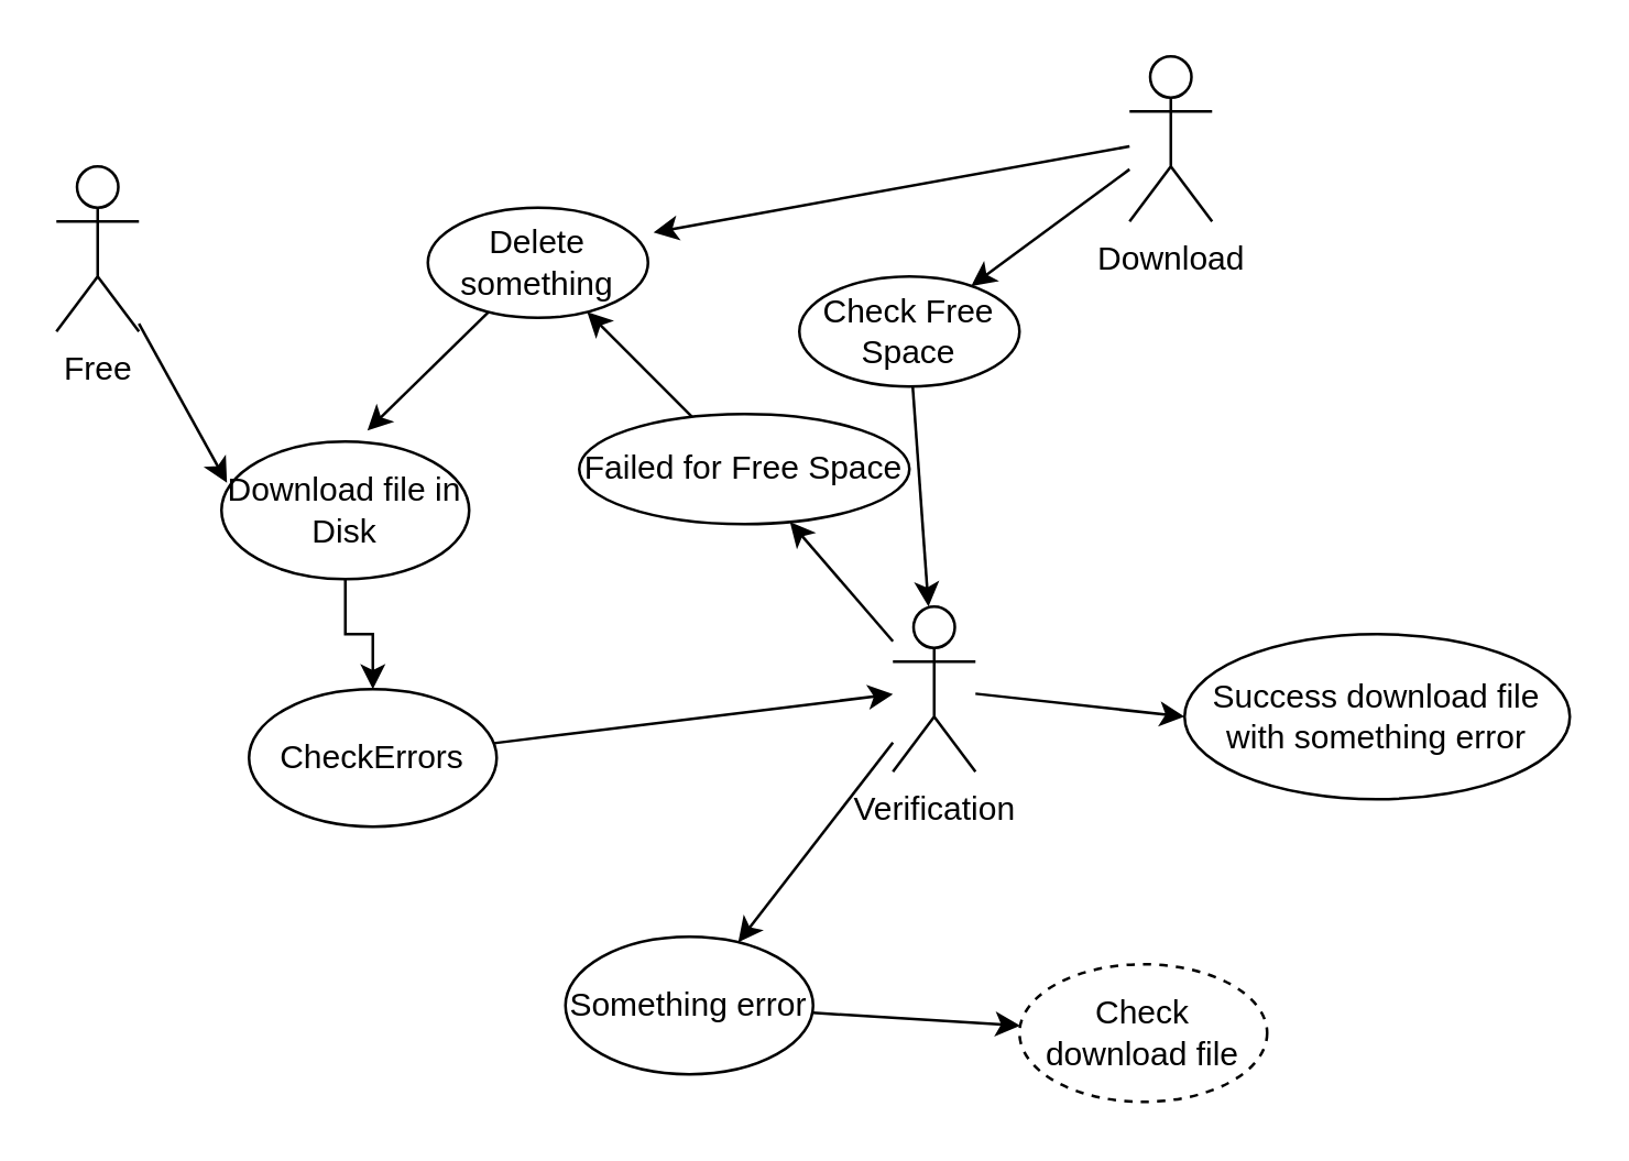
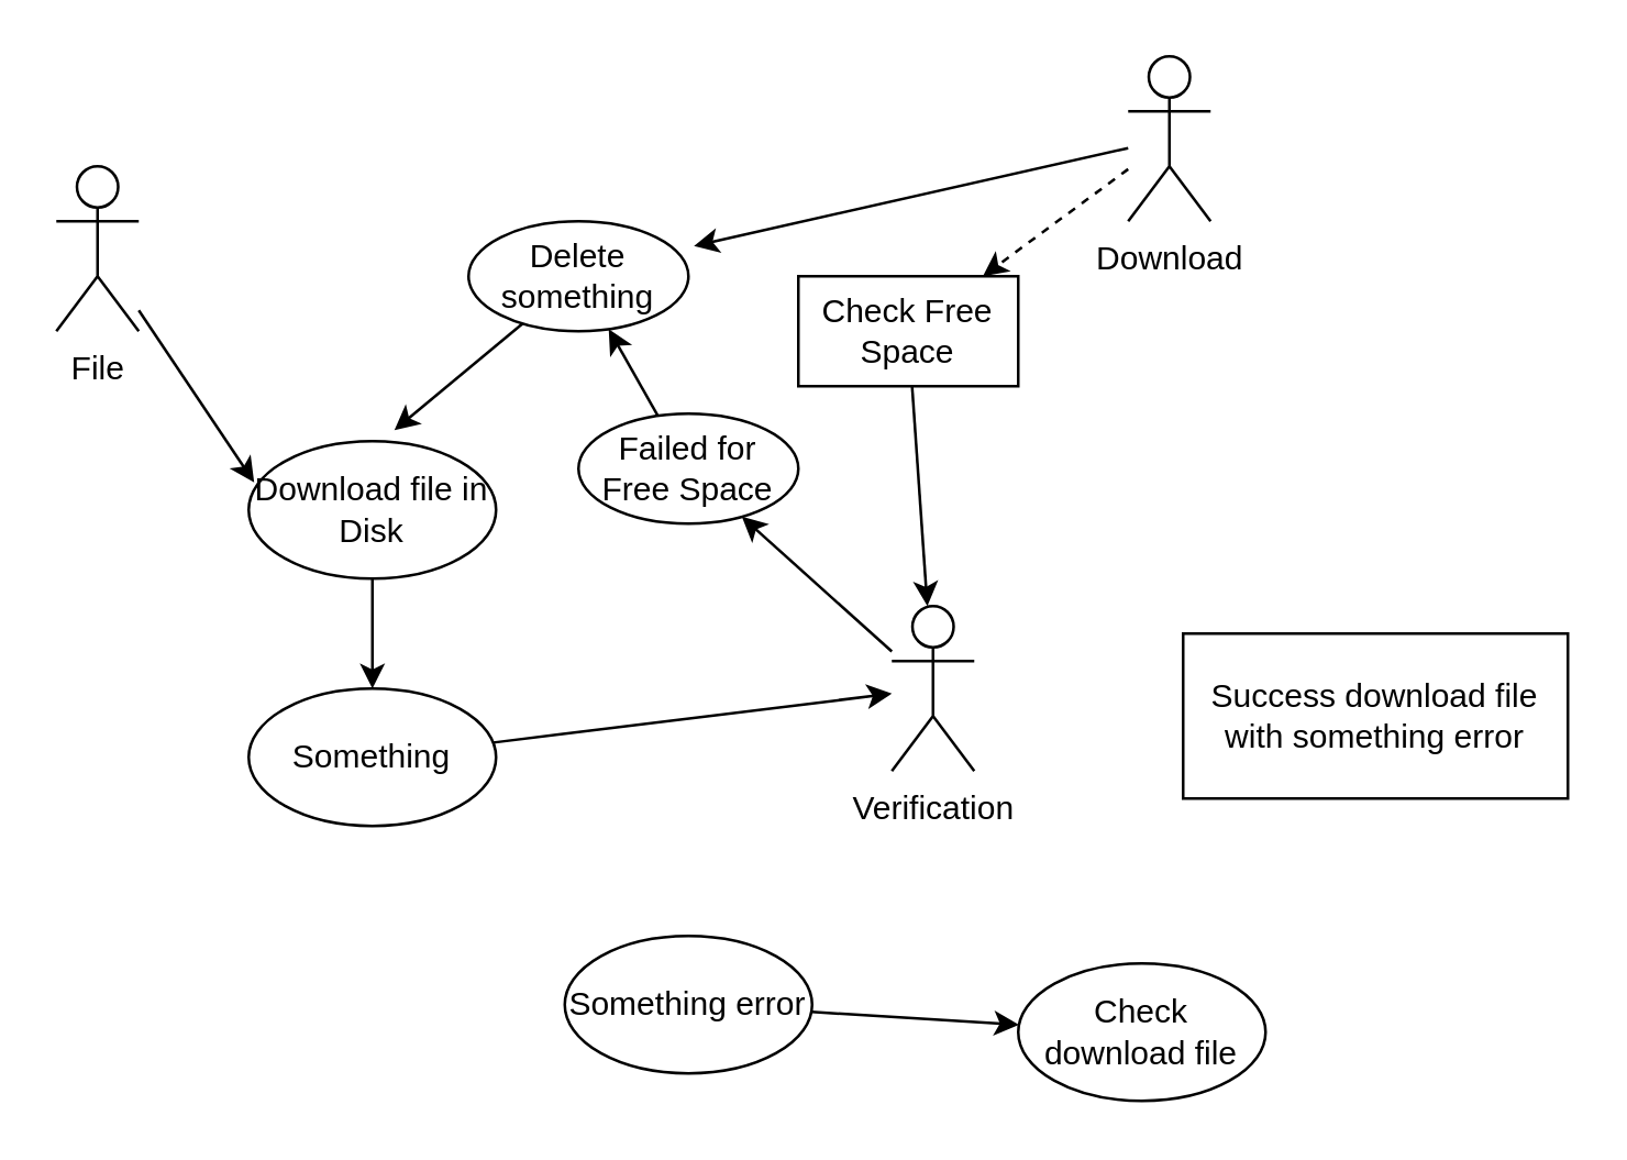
- <mxCell id="2" style="rounded=0;orthogonalLoop=1;jettySize=auto;html=1;" edge="1" parent="1" source="4" target="12"><mxGeometry relative="1" as="geometry" /></mxCell>
+ <mxCell id="2" style="rounded=0;orthogonalLoop=1;jettySize=auto;html=1;dashed=1;" edge="1" parent="1" source="4" target="12"><mxGeometry relative="1" as="geometry" /></mxCell>
- <mxCell id="24" value="Delete something" style="ellipse;whiteSpace=wrap;html=1;" vertex="1" parent="1"><mxGeometry x="155" y="75" width="80" height="40" as="geometry" /></mxCell>
+ <mxCell id="24" value="Delete something" style="ellipse;whiteSpace=wrap;html=1;" vertex="1" parent="1"><mxGeometry x="170" y="80" width="80" height="40" as="geometry" /></mxCell>
- <mxCell id="12" value="Check Free Space" style="ellipse;whiteSpace=wrap;html=1;" vertex="1" parent="1"><mxGeometry x="290" y="100" width="80" height="40" as="geometry" /></mxCell>
+ <mxCell id="12" value="Check Free Space" style="whiteSpace=wrap;html=1;rounded=0;" vertex="1" parent="1"><mxGeometry x="290" y="100" width="80" height="40" as="geometry" /></mxCell>
- <mxCell id="6" value="Free" style="shape=umlActor;verticalLabelPosition=bottom;verticalAlign=top;html=1;" vertex="1" parent="1"><mxGeometry x="20" y="60" width="30" height="60" as="geometry" /></mxCell>
+ <mxCell id="6" value="File" style="shape=umlActor;verticalLabelPosition=bottom;verticalAlign=top;html=1;" vertex="1" parent="1"><mxGeometry x="20" y="60" width="30" height="60" as="geometry" /></mxCell>
- <mxCell id="14" value="Failed for Free Space" style="ellipse;whiteSpace=wrap;html=1;" vertex="1" parent="1"><mxGeometry x="210" y="150" width="120" height="40" as="geometry" /></mxCell>
+ <mxCell id="14" value="Failed for Free Space" style="ellipse;whiteSpace=wrap;html=1;" vertex="1" parent="1"><mxGeometry x="210" y="150" width="80" height="40" as="geometry" /></mxCell>
- <mxCell id="16" value="Download file in Disk" style="ellipse;whiteSpace=wrap;html=1;" vertex="1" parent="1"><mxGeometry x="80" y="160" width="90" height="50" as="geometry" /></mxCell>
+ <mxCell id="16" value="Download file in Disk" style="ellipse;whiteSpace=wrap;html=1;" vertex="1" parent="1"><mxGeometry x="90" y="160" width="90" height="50" as="geometry" /></mxCell>
- <mxCell id="9" style="edgeStyle=none;rounded=0;orthogonalLoop=1;jettySize=auto;html=1;entryX=0;entryY=0.5;entryDx=0;entryDy=0;" edge="1" parent="1" source="10" target="22"><mxGeometry relative="1" as="geometry" /></mxCell>
- <mxCell id="22" value="Success download file with something error" style="ellipse;whiteSpace=wrap;html=1;" vertex="1" parent="1"><mxGeometry x="430" y="230" width="140" height="60" as="geometry" /></mxCell>
+ <mxCell id="22" value="Success download file with something error" style="whiteSpace=wrap;html=1;rounded=0;" vertex="1" parent="1"><mxGeometry x="430" y="230" width="140" height="60" as="geometry" /></mxCell>
- <mxCell id="18" value="CheckErrors" style="ellipse;whiteSpace=wrap;html=1;" vertex="1" parent="1"><mxGeometry x="90" y="250" width="90" height="50" as="geometry" /></mxCell>
+ <mxCell id="18" value="Something" style="ellipse;whiteSpace=wrap;html=1;" vertex="1" parent="1"><mxGeometry x="90" y="250" width="90" height="50" as="geometry" /></mxCell>
- <mxCell id="8" style="edgeStyle=none;rounded=0;orthogonalLoop=1;jettySize=auto;html=1;" edge="1" parent="1" source="10" target="20"><mxGeometry relative="1" as="geometry" /></mxCell>
- <mxCell id="21" value="Check download file" style="ellipse;whiteSpace=wrap;html=1;dashed=1;" vertex="1" parent="1"><mxGeometry x="370" y="350" width="90" height="50" as="geometry" /></mxCell>
+ <mxCell id="21" value="Check download file" style="ellipse;whiteSpace=wrap;html=1;" vertex="1" parent="1"><mxGeometry x="370" y="350" width="90" height="50" as="geometry" /></mxCell>
